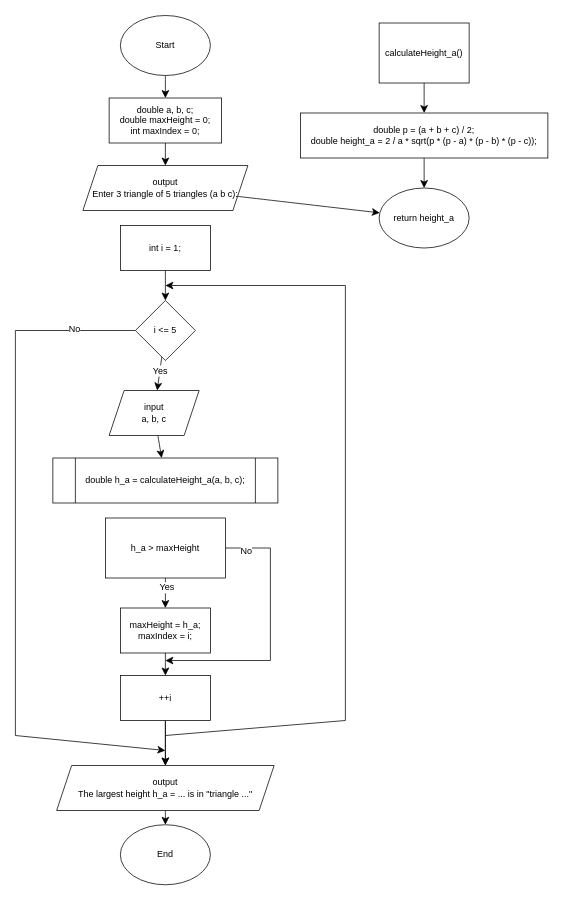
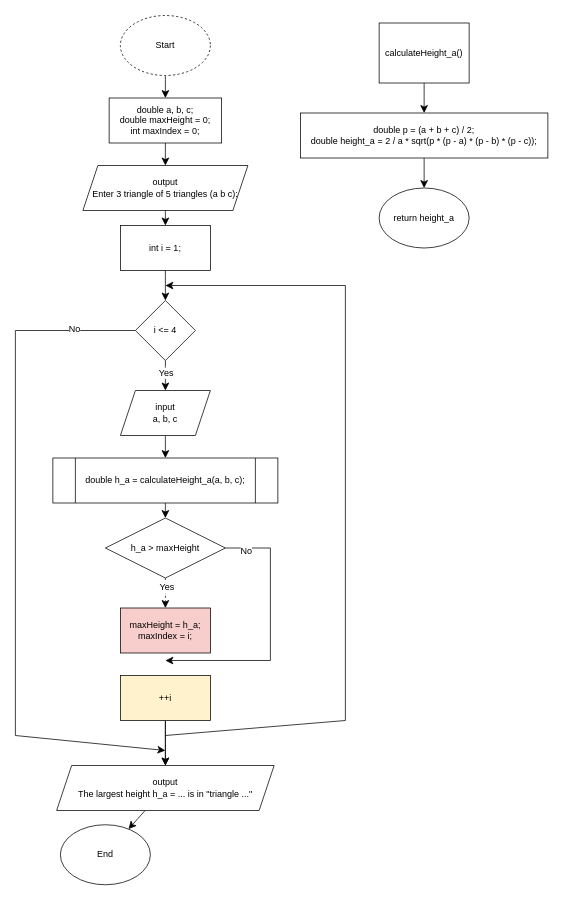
- <mxCell id="3" value="Start" style="ellipse;whiteSpace=wrap;html=1;" vertex="1" parent="1"><mxGeometry x="160" y="20" width="120" height="80" as="geometry" /></mxCell>
+ <mxCell id="3" value="Start" style="ellipse;whiteSpace=wrap;html=1;dashed=1;" vertex="1" parent="1"><mxGeometry x="160" y="20" width="120" height="80" as="geometry" /></mxCell>
- <mxCell id="7" value="" style="edgeStyle=none;curved=1;rounded=0;orthogonalLoop=1;jettySize=auto;html=1;fontSize=12;startSize=8;endSize=8;" edge="1" parent="1" source="8" target="13"><mxGeometry relative="1" as="geometry" /></mxCell>
+ <mxCell id="7" value="" style="edgeStyle=none;curved=1;rounded=0;orthogonalLoop=1;jettySize=auto;html=1;fontSize=12;startSize=8;endSize=8;entryX=0.5;entryY=0;entryDx=0;entryDy=0;" edge="1" parent="1" source="8" target="17"><mxGeometry relative="1" as="geometry" /></mxCell>
- <mxCell id="36" value="i &amp;lt;= 5" style="rhombus;whiteSpace=wrap;html=1;" vertex="1" parent="1"><mxGeometry x="180" y="400" width="80" height="80" as="geometry" /></mxCell>
+ <mxCell id="36" value="i &amp;lt;= 4" style="rhombus;whiteSpace=wrap;html=1;" vertex="1" parent="1"><mxGeometry x="180" y="400" width="80" height="80" as="geometry" /></mxCell>
- <mxCell id="19" value="input&lt;br&gt;a, b, c" style="shape=parallelogram;perimeter=parallelogramPerimeter;whiteSpace=wrap;html=1;fixedSize=1;" vertex="1" parent="1"><mxGeometry x="145" y="520" width="120" height="60" as="geometry" /></mxCell>
+ <mxCell id="19" value="input&lt;br&gt;a, b, c" style="shape=parallelogram;perimeter=parallelogramPerimeter;whiteSpace=wrap;html=1;fixedSize=1;" vertex="1" parent="1"><mxGeometry x="160" y="520" width="120" height="60" as="geometry" /></mxCell>
+ <mxCell id="9" value="" style="edgeStyle=none;curved=1;rounded=0;orthogonalLoop=1;jettySize=auto;html=1;fontSize=12;startSize=8;endSize=8;" edge="1" parent="1" source="10" target="24"><mxGeometry relative="1" as="geometry" /></mxCell>
- <mxCell id="24" value="h_a &amp;gt; maxHeight" style="whiteSpace=wrap;html=1;rounded=0;" vertex="1" parent="1"><mxGeometry x="140" y="690" width="160" height="80" as="geometry" /></mxCell>
+ <mxCell id="24" value="h_a &amp;gt; maxHeight" style="rhombus;whiteSpace=wrap;html=1;" vertex="1" parent="1"><mxGeometry x="140" y="690" width="160" height="80" as="geometry" /></mxCell>
- <mxCell id="20" value="" style="edgeStyle=none;curved=1;rounded=0;orthogonalLoop=1;jettySize=auto;html=1;fontSize=12;startSize=8;endSize=8;" edge="1" parent="1" source="24" target="26"><mxGeometry relative="1" as="geometry" /></mxCell>
+ <mxCell id="20" value="" style="edgeStyle=none;curved=1;rounded=0;orthogonalLoop=1;jettySize=auto;html=1;fontSize=12;startSize=8;endSize=8;dashed=1;" edge="1" parent="1" source="24" target="26"><mxGeometry relative="1" as="geometry" /></mxCell>
- <mxCell id="26" value="&lt;div&gt;maxHeight = h_a;&lt;/div&gt;&lt;div&gt;maxIndex = i;&lt;/div&gt;" style="rounded=0;whiteSpace=wrap;html=1;" vertex="1" parent="1"><mxGeometry x="160" y="810" width="120" height="60" as="geometry" /></mxCell>
+ <mxCell id="26" value="&lt;div&gt;maxHeight = h_a;&lt;/div&gt;&lt;div&gt;maxIndex = i;&lt;/div&gt;" style="rounded=0;whiteSpace=wrap;html=1;fillColor=#f8cecc;" vertex="1" parent="1"><mxGeometry x="160" y="810" width="120" height="60" as="geometry" /></mxCell>
- <mxCell id="25" value="" style="edgeStyle=none;curved=1;rounded=0;orthogonalLoop=1;jettySize=auto;html=1;fontSize=12;startSize=8;endSize=8;" edge="1" parent="1" source="26" target="31"><mxGeometry relative="1" as="geometry" /></mxCell>
- <mxCell id="31" value="++i" style="rounded=0;whiteSpace=wrap;html=1;" vertex="1" parent="1"><mxGeometry x="160" y="900" width="120" height="60" as="geometry" /></mxCell>
+ <mxCell id="31" value="++i" style="rounded=0;whiteSpace=wrap;html=1;fillColor=#fff2cc;" vertex="1" parent="1"><mxGeometry x="160" y="900" width="120" height="60" as="geometry" /></mxCell>
- <mxCell id="4" value="End" style="ellipse;whiteSpace=wrap;html=1;" vertex="1" parent="1"><mxGeometry x="160" y="1099" width="120" height="80" as="geometry" /></mxCell>
+ <mxCell id="4" value="End" style="ellipse;whiteSpace=wrap;html=1;" vertex="1" parent="1"><mxGeometry x="80" y="1099" width="120" height="80" as="geometry" /></mxCell>
